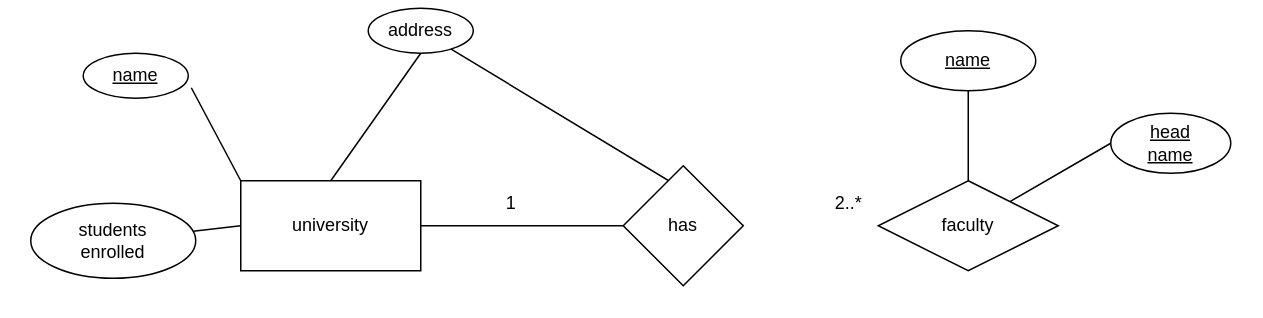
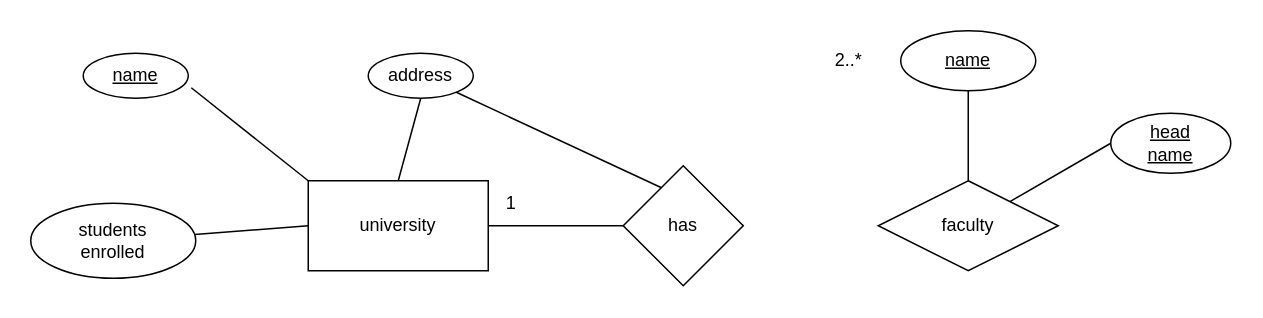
- <mxCell id="3" value="address" style="ellipse;whiteSpace=wrap;html=1;" vertex="1" parent="1"><mxGeometry x="245" y="5" width="70" height="30" as="geometry" /></mxCell>
+ <mxCell id="3" value="address" style="ellipse;whiteSpace=wrap;html=1;" vertex="1" parent="1"><mxGeometry x="245" y="35" width="70" height="30" as="geometry" /></mxCell>
- <mxCell id="16" value="2..*" style="text;html=1;align=center;verticalAlign=middle;resizable=0;points=[];autosize=1;strokeColor=none;fillColor=none;" vertex="1" parent="1"><mxGeometry x="545" y="120" width="40" height="30" as="geometry" /></mxCell>
+ <mxCell id="16" value="2..*" style="text;html=1;align=center;verticalAlign=middle;resizable=0;points=[];autosize=1;strokeColor=none;fillColor=none;" vertex="1" parent="1"><mxGeometry x="545" y="25" width="40" height="30" as="geometry" /></mxCell>
- <mxCell id="8" value="university" style="rounded=0;whiteSpace=wrap;html=1;" vertex="1" parent="1"><mxGeometry x="160" y="120" width="120" height="60" as="geometry" /></mxCell>
+ <mxCell id="8" value="university" style="rounded=0;whiteSpace=wrap;html=1;" vertex="1" parent="1"><mxGeometry x="205" y="120" width="120" height="60" as="geometry" /></mxCell>
